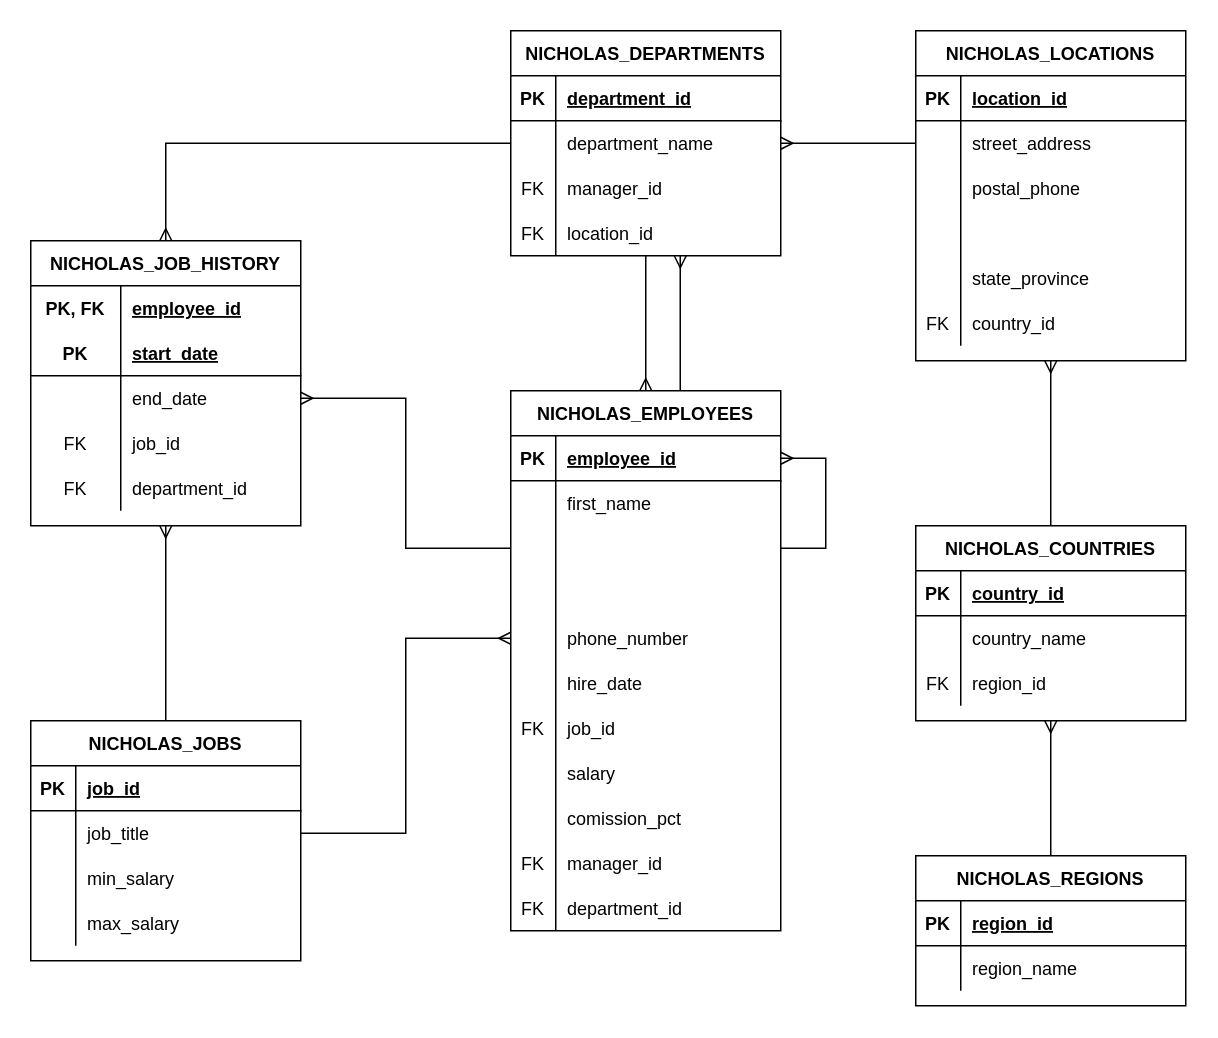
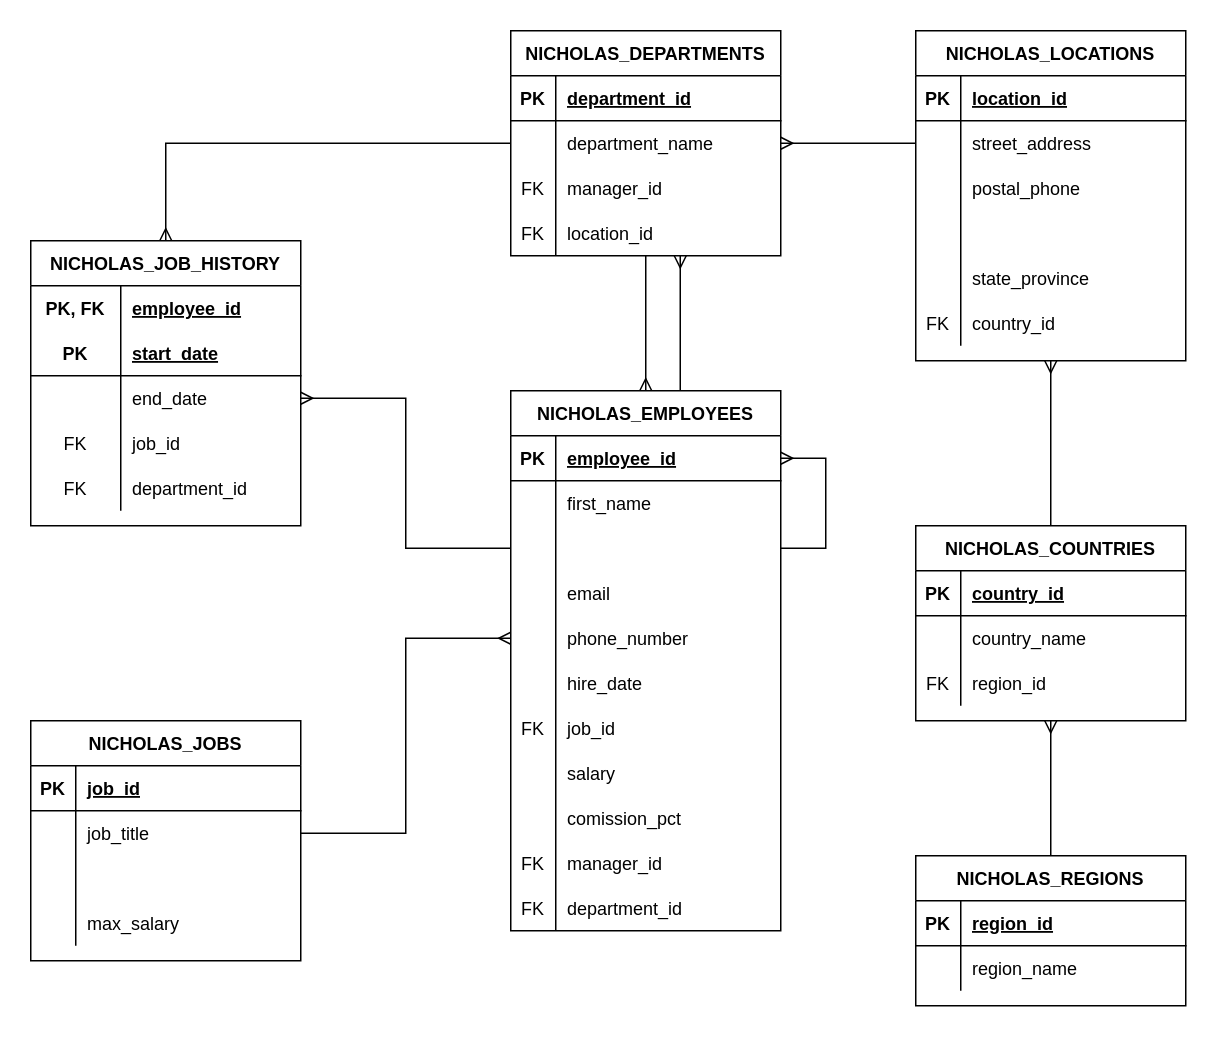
+ <mxCell id="46" value="email" style="shape=partialRectangle;connectable=0;fillColor=none;top=0;left=0;bottom=0;right=0;align=left;spacingLeft=6;overflow=hidden;" vertex="1" parent="44"><mxGeometry x="30" width="150" height="30" as="geometry"><mxRectangle width="150" height="30" as="alternateBounds" /></mxGeometry></mxCell>
- <mxCell id="3" value="" style="fontSize=12;html=1;endArrow=ERmany;rounded=0;entryX=0.5;entryY=1;entryDx=0;entryDy=0;exitX=0.5;exitY=0;exitDx=0;exitDy=0;" edge="1" parent="1" source="22" target="105"><mxGeometry width="100" height="100" relative="1" as="geometry"><mxPoint x="73.1" y="636.99" as="sourcePoint" /><mxPoint x="-100" y="410" as="targetPoint" /></mxGeometry></mxCell>
- <mxCell id="31" value="min_salary" style="shape=partialRectangle;connectable=0;fillColor=none;top=0;left=0;bottom=0;right=0;align=left;spacingLeft=6;overflow=hidden;" vertex="1" parent="29"><mxGeometry x="30" width="150" height="30" as="geometry"><mxRectangle width="150" height="30" as="alternateBounds" /></mxGeometry></mxCell>
